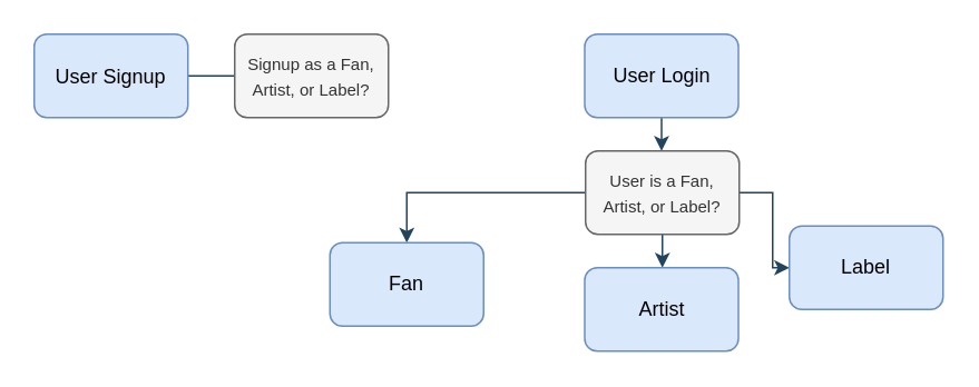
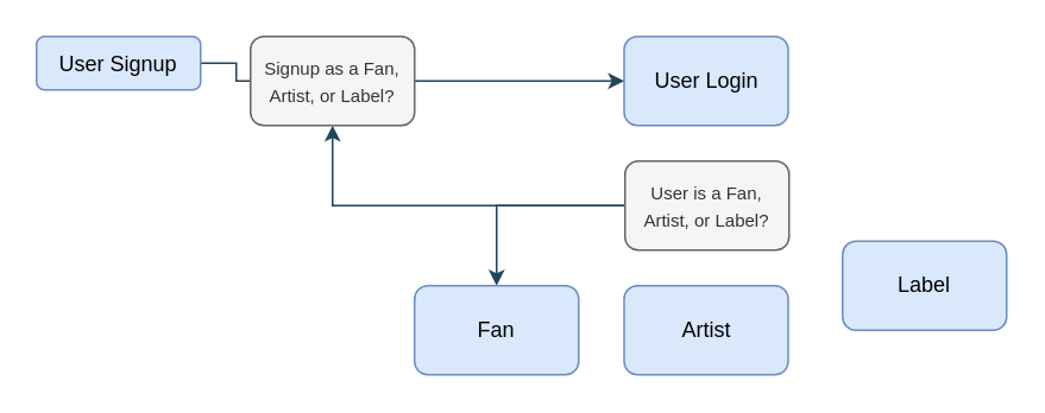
- <mxCell id="12" value="&lt;font style=&quot;font-size: 12px;&quot;&gt;User Signup&lt;/font&gt;" style="rounded=1;whiteSpace=wrap;html=1;fontSize=13;labelBackgroundColor=none;fillColor=#dae8fc;strokeColor=#6c8ebf;" vertex="1" parent="1"><mxGeometry x="20" y="20" width="92" height="50" as="geometry" /></mxCell>
+ <mxCell id="12" value="&lt;font style=&quot;font-size: 12px;&quot;&gt;User Signup&lt;/font&gt;" style="rounded=1;whiteSpace=wrap;html=1;fontSize=13;labelBackgroundColor=none;fillColor=#dae8fc;strokeColor=#6c8ebf;" vertex="1" parent="1"><mxGeometry x="20" y="20" width="92" height="30" as="geometry" /></mxCell>
+ <mxCell id="13" style="edgeStyle=orthogonalEdgeStyle;rounded=0;orthogonalLoop=1;jettySize=auto;html=1;entryX=0;entryY=0.5;entryDx=0;entryDy=0;strokeColor=#23445D;" edge="1" parent="1" source="14" target="3"><mxGeometry relative="1" as="geometry" /></mxCell>
- <mxCell id="2" value="" style="edgeStyle=orthogonalEdgeStyle;rounded=0;orthogonalLoop=1;jettySize=auto;html=1;strokeColor=#23445D;" edge="1" parent="1" source="3" target="7"><mxGeometry relative="1" as="geometry" /></mxCell>
- <mxCell id="6" style="edgeStyle=orthogonalEdgeStyle;rounded=0;orthogonalLoop=1;jettySize=auto;html=1;strokeColor=#23445D;" edge="1" parent="1" source="7" target="10"><mxGeometry relative="1" as="geometry" /></mxCell>
+ <mxCell id="6" style="edgeStyle=orthogonalEdgeStyle;rounded=0;orthogonalLoop=1;jettySize=auto;html=1;strokeColor=#23445D;" edge="1" parent="1" source="7" target="14"><mxGeometry relative="1" as="geometry" /></mxCell>
- <mxCell id="4" value="" style="edgeStyle=orthogonalEdgeStyle;rounded=0;orthogonalLoop=1;jettySize=auto;html=1;strokeColor=#23445D;" edge="1" parent="1" source="7" target="8"><mxGeometry relative="1" as="geometry" /></mxCell>
- <mxCell id="9" value="&lt;font style=&quot;font-size: 12px;&quot;&gt;Fan&lt;/font&gt;" style="rounded=1;whiteSpace=wrap;html=1;strokeColor=#6c8ebf;fillColor=#dae8fc;fontSize=12;" vertex="1" parent="1"><mxGeometry x="197" y="145" width="92" height="50" as="geometry" /></mxCell>
+ <mxCell id="9" value="&lt;font style=&quot;font-size: 12px;&quot;&gt;Fan&lt;/font&gt;" style="rounded=1;whiteSpace=wrap;html=1;strokeColor=#6c8ebf;fillColor=#dae8fc;fontSize=12;" vertex="1" parent="1"><mxGeometry x="232" y="160" width="92" height="50" as="geometry" /></mxCell>
